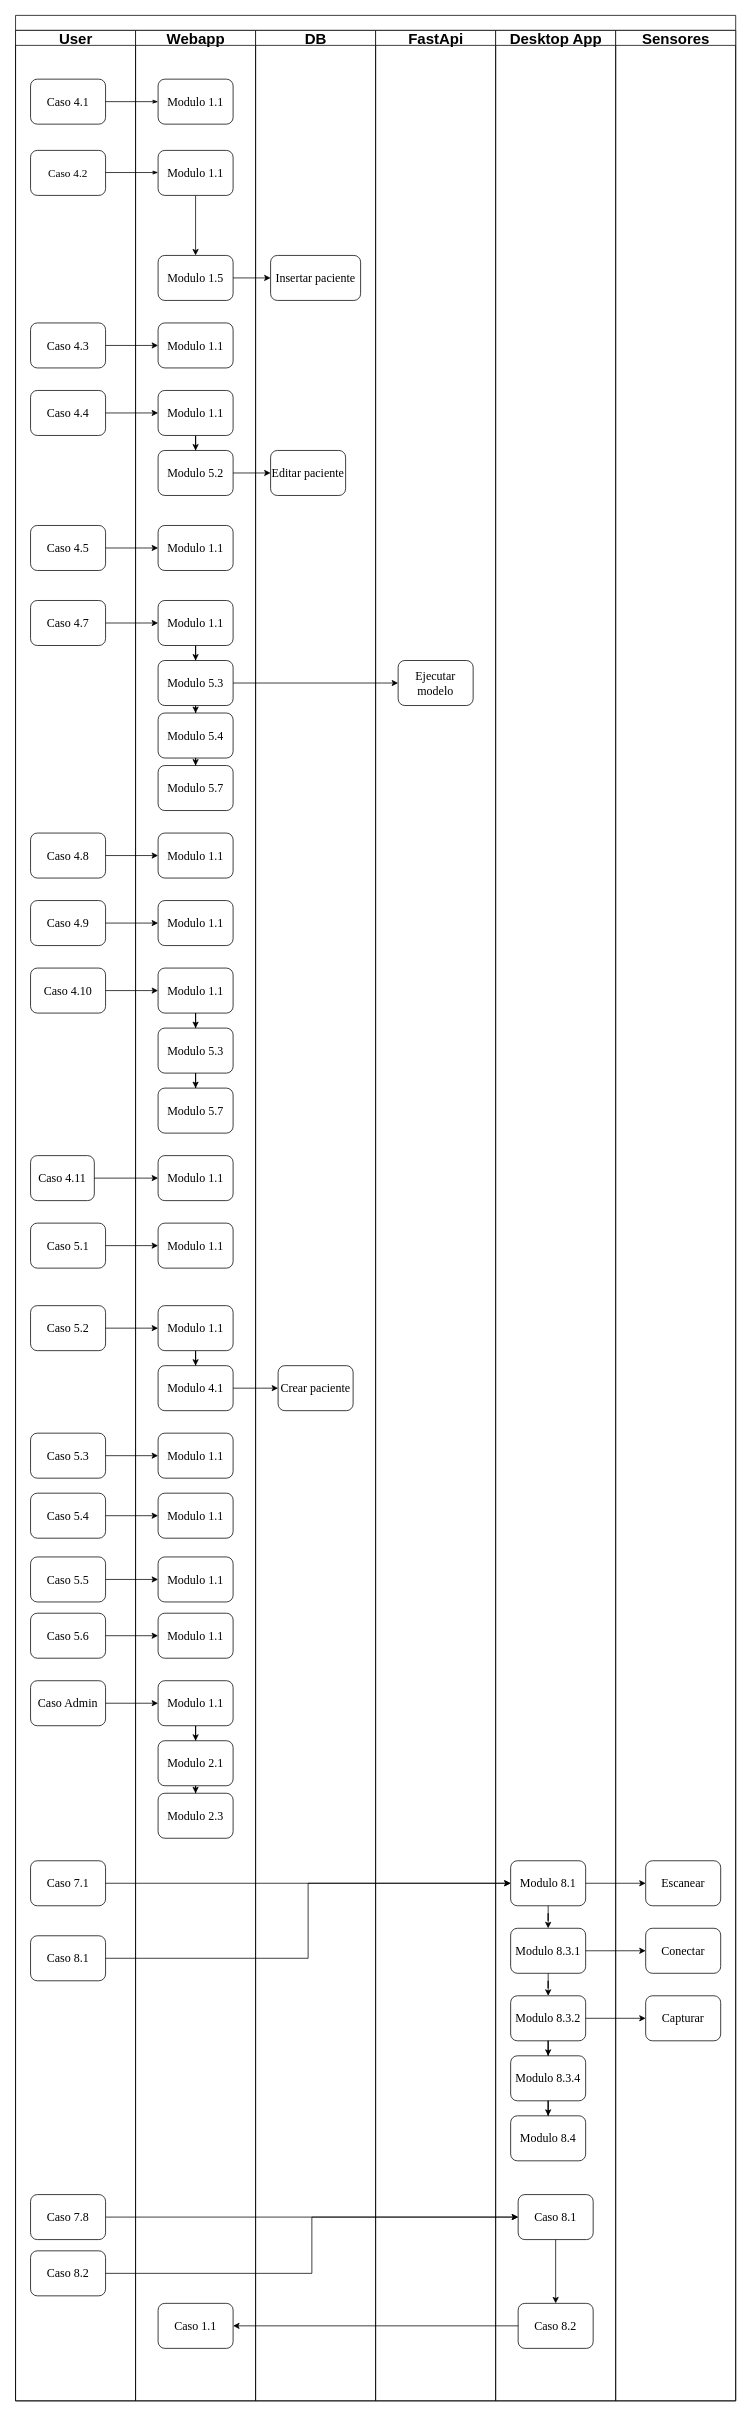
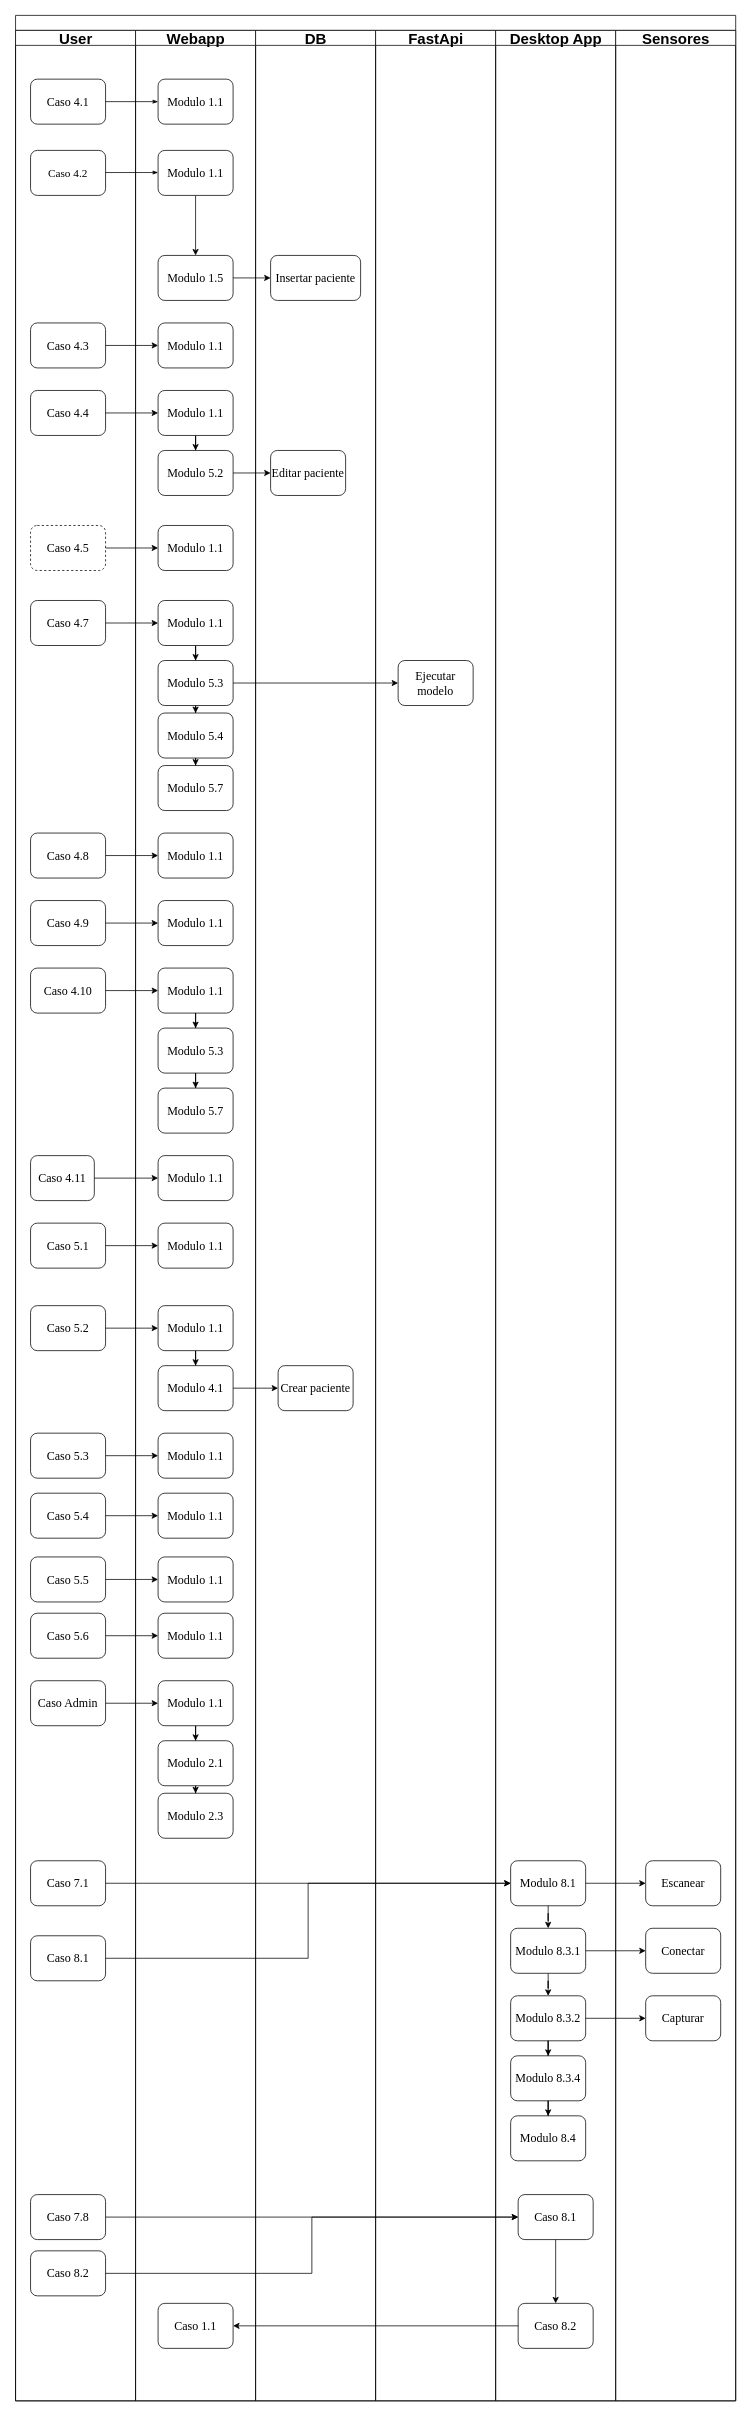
- <mxCell id="9" value="&lt;font style=&quot;font-size: 16px;&quot;&gt;Caso 4.5&lt;/font&gt;" style="rounded=1;whiteSpace=wrap;html=1;shadow=0;labelBackgroundColor=none;strokeWidth=1;fontFamily=Verdana;fontSize=8;align=center;" parent="3" vertex="1"><mxGeometry x="20" y="660" width="100" height="60" as="geometry" /></mxCell>
+ <mxCell id="9" value="&lt;font style=&quot;font-size: 16px;&quot;&gt;Caso 4.5&lt;/font&gt;" style="rounded=1;whiteSpace=wrap;html=1;shadow=0;labelBackgroundColor=none;strokeWidth=1;fontFamily=Verdana;fontSize=8;align=center;dashed=1;" parent="3" vertex="1"><mxGeometry x="20" y="660" width="100" height="60" as="geometry" /></mxCell>
